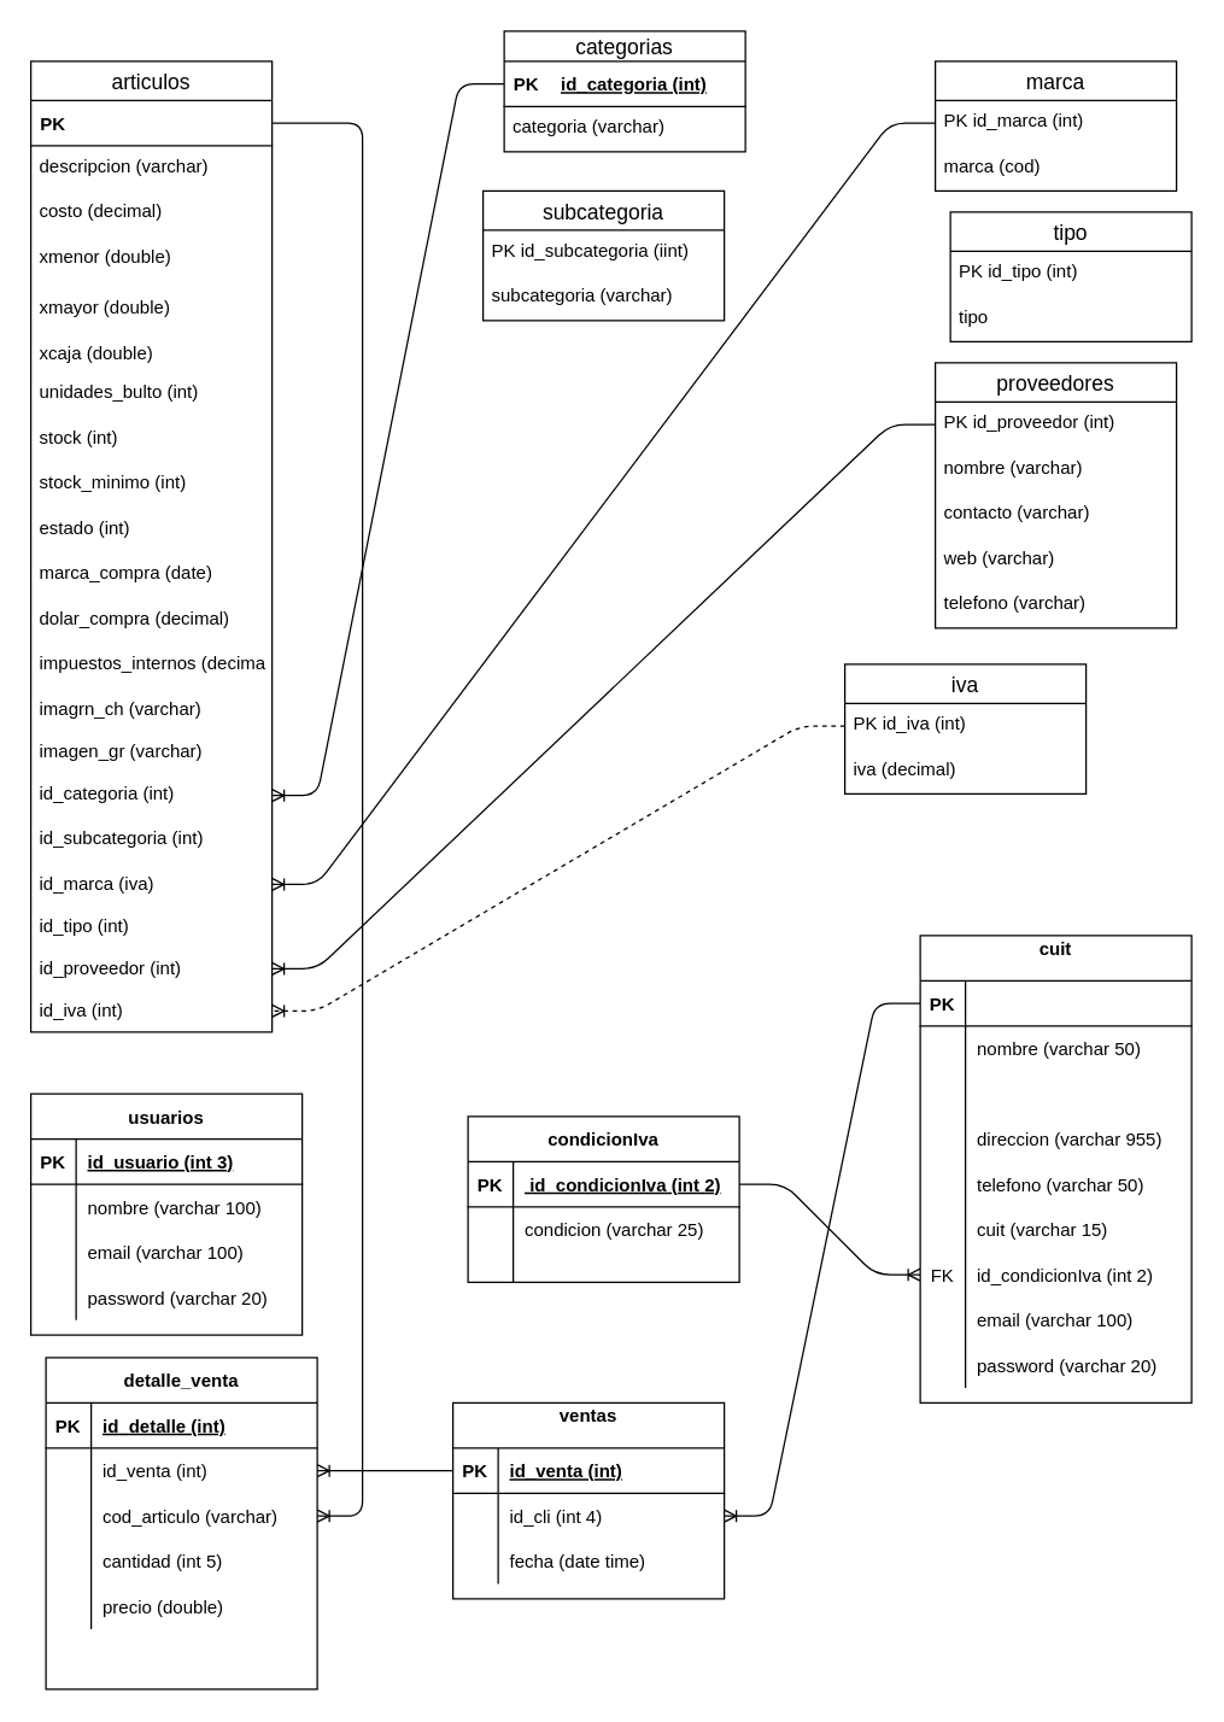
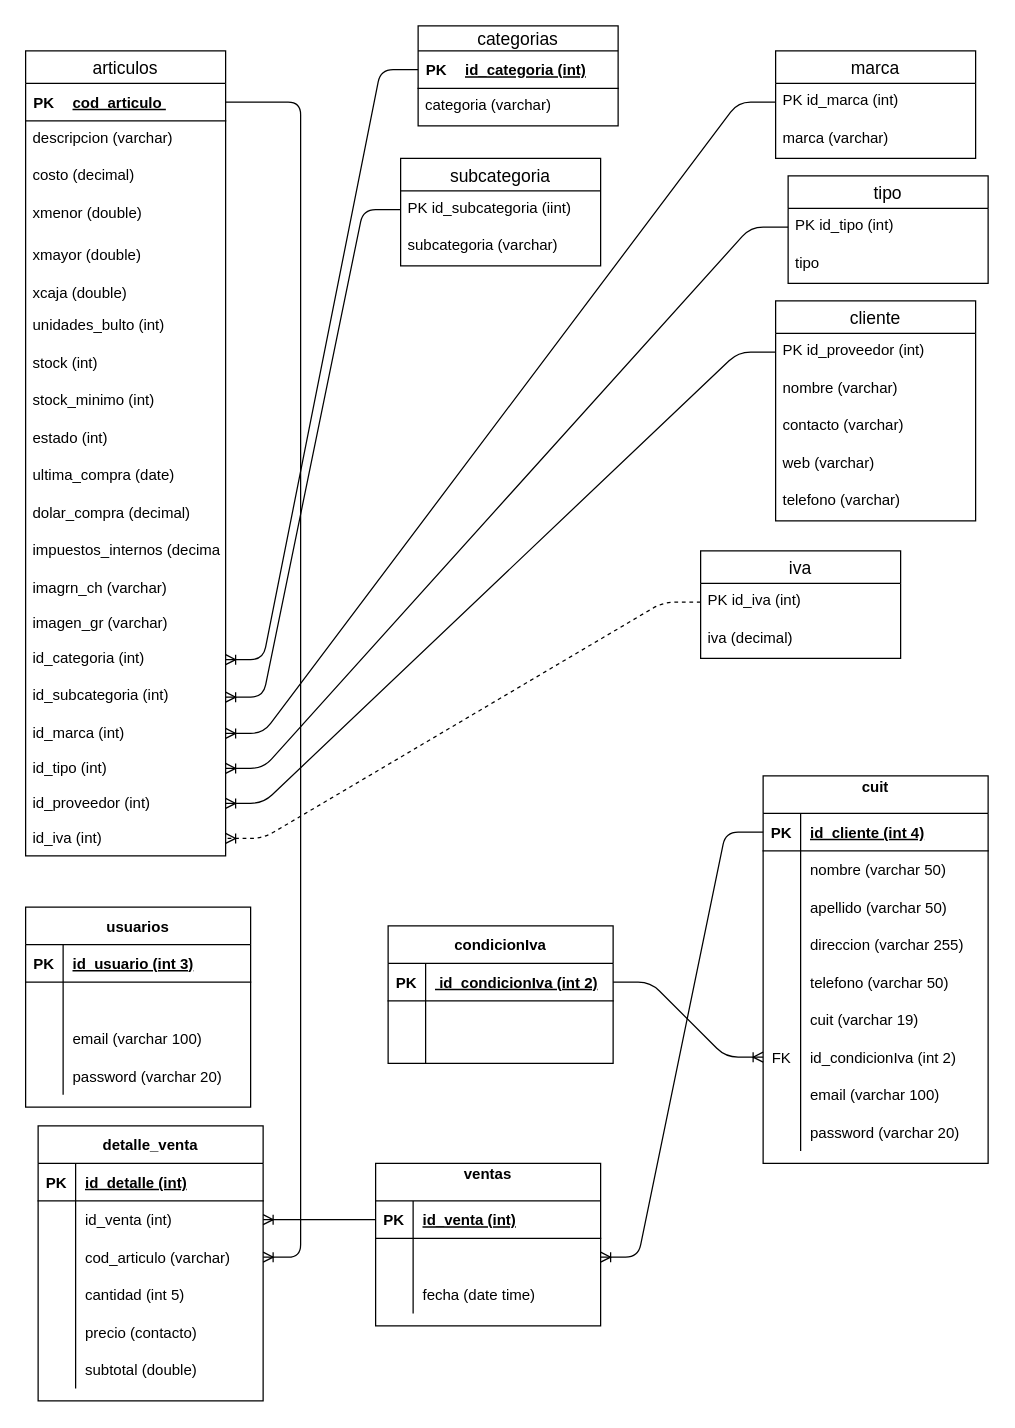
+ <mxCell id="6" value="cod_articulo " style="shape=partialRectangle;connectable=0;fillColor=none;top=0;left=0;bottom=0;right=0;align=left;spacingLeft=6;fontStyle=5;overflow=hidden;" parent="4" vertex="1"><mxGeometry x="30" width="130" height="30" as="geometry" /></mxCell>
- <mxCell id="38" value="marca (cod)" style="text;strokeColor=none;fillColor=none;spacingLeft=4;spacingRight=4;overflow=hidden;rotatable=0;points=[[0,0.5],[1,0.5]];portConstraint=eastwest;fontSize=12;" parent="36" vertex="1"><mxGeometry y="56" width="160" height="30" as="geometry" /></mxCell>
+ <mxCell id="38" value="marca (varchar)" style="text;strokeColor=none;fillColor=none;spacingLeft=4;spacingRight=4;overflow=hidden;rotatable=0;points=[[0,0.5],[1,0.5]];portConstraint=eastwest;fontSize=12;" parent="36" vertex="1"><mxGeometry y="56" width="160" height="30" as="geometry" /></mxCell>
- <mxCell id="42" value="proveedores" style="swimlane;fontStyle=0;childLayout=stackLayout;horizontal=1;startSize=26;horizontalStack=0;resizeParent=1;resizeParentMax=0;resizeLast=0;collapsible=1;marginBottom=0;align=center;fontSize=14;" parent="1" vertex="1"><mxGeometry x="620" y="240" width="160" height="176" as="geometry" /></mxCell>
+ <mxCell id="42" value="cliente" style="swimlane;fontStyle=0;childLayout=stackLayout;horizontal=1;startSize=26;horizontalStack=0;resizeParent=1;resizeParentMax=0;resizeLast=0;collapsible=1;marginBottom=0;align=center;fontSize=14;" parent="1" vertex="1"><mxGeometry x="620" y="240" width="160" height="176" as="geometry" /></mxCell>
+ <mxCell id="107" value="" style="edgeStyle=entityRelationEdgeStyle;fontSize=12;html=1;endArrow=ERoneToMany;" edge="1" parent="1" source="34" target="22"><mxGeometry width="100" height="100" relative="1" as="geometry"><mxPoint x="360" y="440" as="sourcePoint" /><mxPoint x="460" y="340" as="targetPoint" /></mxGeometry></mxCell>
- <mxCell id="16" value="marca_compra (date)" style="text;strokeColor=none;fillColor=none;spacingLeft=4;spacingRight=4;overflow=hidden;rotatable=0;points=[[0,0.5],[1,0.5]];portConstraint=eastwest;fontSize=12;" parent="2" vertex="1"><mxGeometry y="326" width="160" height="30" as="geometry" /></mxCell>
+ <mxCell id="16" value="ultima_compra (date)" style="text;strokeColor=none;fillColor=none;spacingLeft=4;spacingRight=4;overflow=hidden;rotatable=0;points=[[0,0.5],[1,0.5]];portConstraint=eastwest;fontSize=12;" parent="2" vertex="1"><mxGeometry y="326" width="160" height="30" as="geometry" /></mxCell>
+ <mxCell id="105" value="" style="edgeStyle=entityRelationEdgeStyle;fontSize=12;html=1;endArrow=ERoneToMany;exitX=0;exitY=0.5;exitDx=0;exitDy=0;" edge="1" parent="1" source="40" target="24"><mxGeometry width="100" height="100" relative="1" as="geometry"><mxPoint x="360" y="540" as="sourcePoint" /><mxPoint x="460" y="440" as="targetPoint" /></mxGeometry></mxCell>
- <mxCell id="23" value="id_marca (iva)" style="text;strokeColor=none;fillColor=none;spacingLeft=4;spacingRight=4;overflow=hidden;rotatable=0;points=[[0,0.5],[1,0.5]];portConstraint=eastwest;fontSize=12;" parent="2" vertex="1"><mxGeometry y="532" width="160" height="28" as="geometry" /></mxCell>
+ <mxCell id="23" value="id_marca (int)" style="text;strokeColor=none;fillColor=none;spacingLeft=4;spacingRight=4;overflow=hidden;rotatable=0;points=[[0,0.5],[1,0.5]];portConstraint=eastwest;fontSize=12;" parent="2" vertex="1"><mxGeometry y="532" width="160" height="28" as="geometry" /></mxCell>
+ <mxCell id="67" value="id_cliente (int 4)" style="shape=partialRectangle;connectable=0;fillColor=none;top=0;left=0;bottom=0;right=0;align=left;spacingLeft=6;fontStyle=5;overflow=hidden;" vertex="1" parent="65"><mxGeometry x="30" width="150" height="30" as="geometry" /></mxCell>
+ <mxCell id="73" value="apellido (varchar 50)" style="shape=partialRectangle;connectable=0;fillColor=none;top=0;left=0;bottom=0;right=0;align=left;spacingLeft=6;overflow=hidden;" vertex="1" parent="71"><mxGeometry x="30" width="150" height="30" as="geometry" /></mxCell>
- <mxCell id="76" value="direccion (varchar 955)" style="shape=partialRectangle;connectable=0;fillColor=none;top=0;left=0;bottom=0;right=0;align=left;spacingLeft=6;overflow=hidden;" vertex="1" parent="74"><mxGeometry x="30" width="150" height="30" as="geometry" /></mxCell>
+ <mxCell id="76" value="direccion (varchar 255)" style="shape=partialRectangle;connectable=0;fillColor=none;top=0;left=0;bottom=0;right=0;align=left;spacingLeft=6;overflow=hidden;" vertex="1" parent="74"><mxGeometry x="30" width="150" height="30" as="geometry" /></mxCell>
- <mxCell id="57" value="nombre (varchar 100)" style="shape=partialRectangle;connectable=0;fillColor=none;top=0;left=0;bottom=0;right=0;align=left;spacingLeft=6;overflow=hidden;" vertex="1" parent="55"><mxGeometry x="30" width="150" height="30" as="geometry" /></mxCell>
- <mxCell id="98" value="condicion (varchar 25)" style="shape=partialRectangle;connectable=0;fillColor=none;top=0;left=0;bottom=0;right=0;align=left;spacingLeft=6;overflow=hidden;" vertex="1" parent="96"><mxGeometry x="30" width="150" height="30" as="geometry" /></mxCell>
- <mxCell id="82" value="cuit (varchar 15)" style="shape=partialRectangle;connectable=0;fillColor=none;top=0;left=0;bottom=0;right=0;align=left;spacingLeft=6;overflow=hidden;" vertex="1" parent="80"><mxGeometry x="30" width="150" height="30" as="geometry" /></mxCell>
+ <mxCell id="82" value="cuit (varchar 19)" style="shape=partialRectangle;connectable=0;fillColor=none;top=0;left=0;bottom=0;right=0;align=left;spacingLeft=6;overflow=hidden;" vertex="1" parent="80"><mxGeometry x="30" width="150" height="30" as="geometry" /></mxCell>
- <mxCell id="115" value="id_cli (int 4)" style="shape=partialRectangle;connectable=0;fillColor=none;top=0;left=0;bottom=0;right=0;align=left;spacingLeft=6;overflow=hidden;" vertex="1" parent="113"><mxGeometry x="30" width="150" height="30" as="geometry" /></mxCell>
- <mxCell id="135" value="precio (double)" style="shape=partialRectangle;connectable=0;fillColor=none;top=0;left=0;bottom=0;right=0;align=left;spacingLeft=6;overflow=hidden;" vertex="1" parent="133"><mxGeometry x="30" width="150" height="30" as="geometry" /></mxCell>
+ <mxCell id="135" value="precio (contacto)" style="shape=partialRectangle;connectable=0;fillColor=none;top=0;left=0;bottom=0;right=0;align=left;spacingLeft=6;overflow=hidden;" vertex="1" parent="133"><mxGeometry x="30" width="150" height="30" as="geometry" /></mxCell>
+ <mxCell id="138" value="subtotal (double)" style="shape=partialRectangle;connectable=0;fillColor=none;top=0;left=0;bottom=0;right=0;align=left;spacingLeft=6;overflow=hidden;" vertex="1" parent="136"><mxGeometry x="30" width="150" height="30" as="geometry" /></mxCell>
